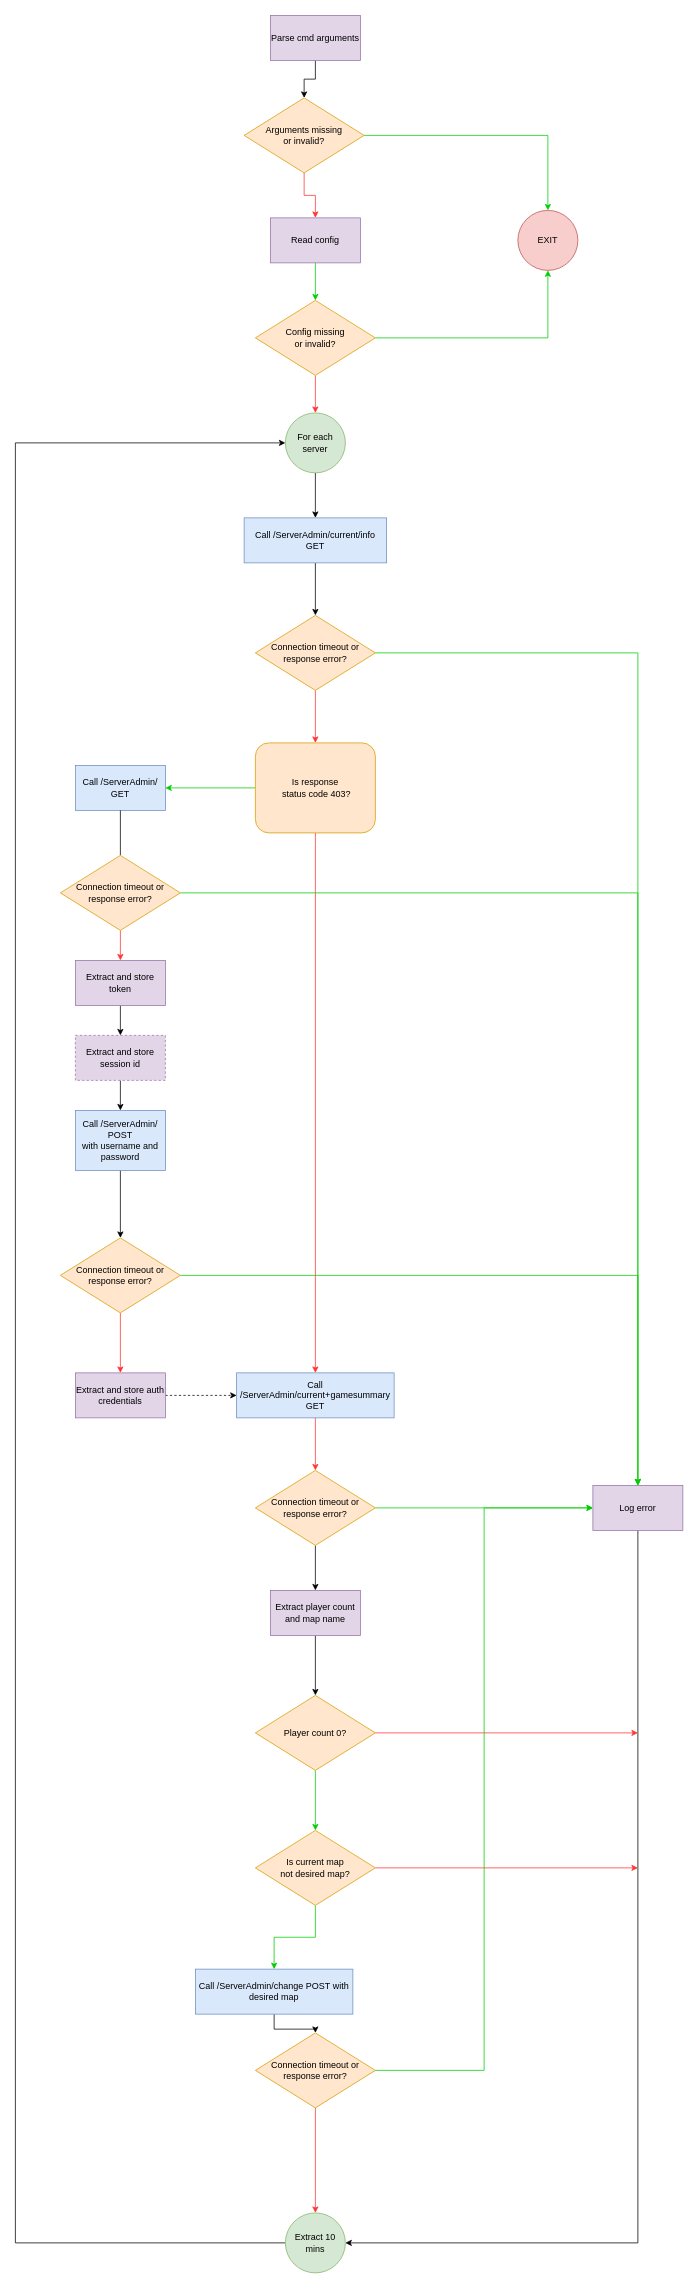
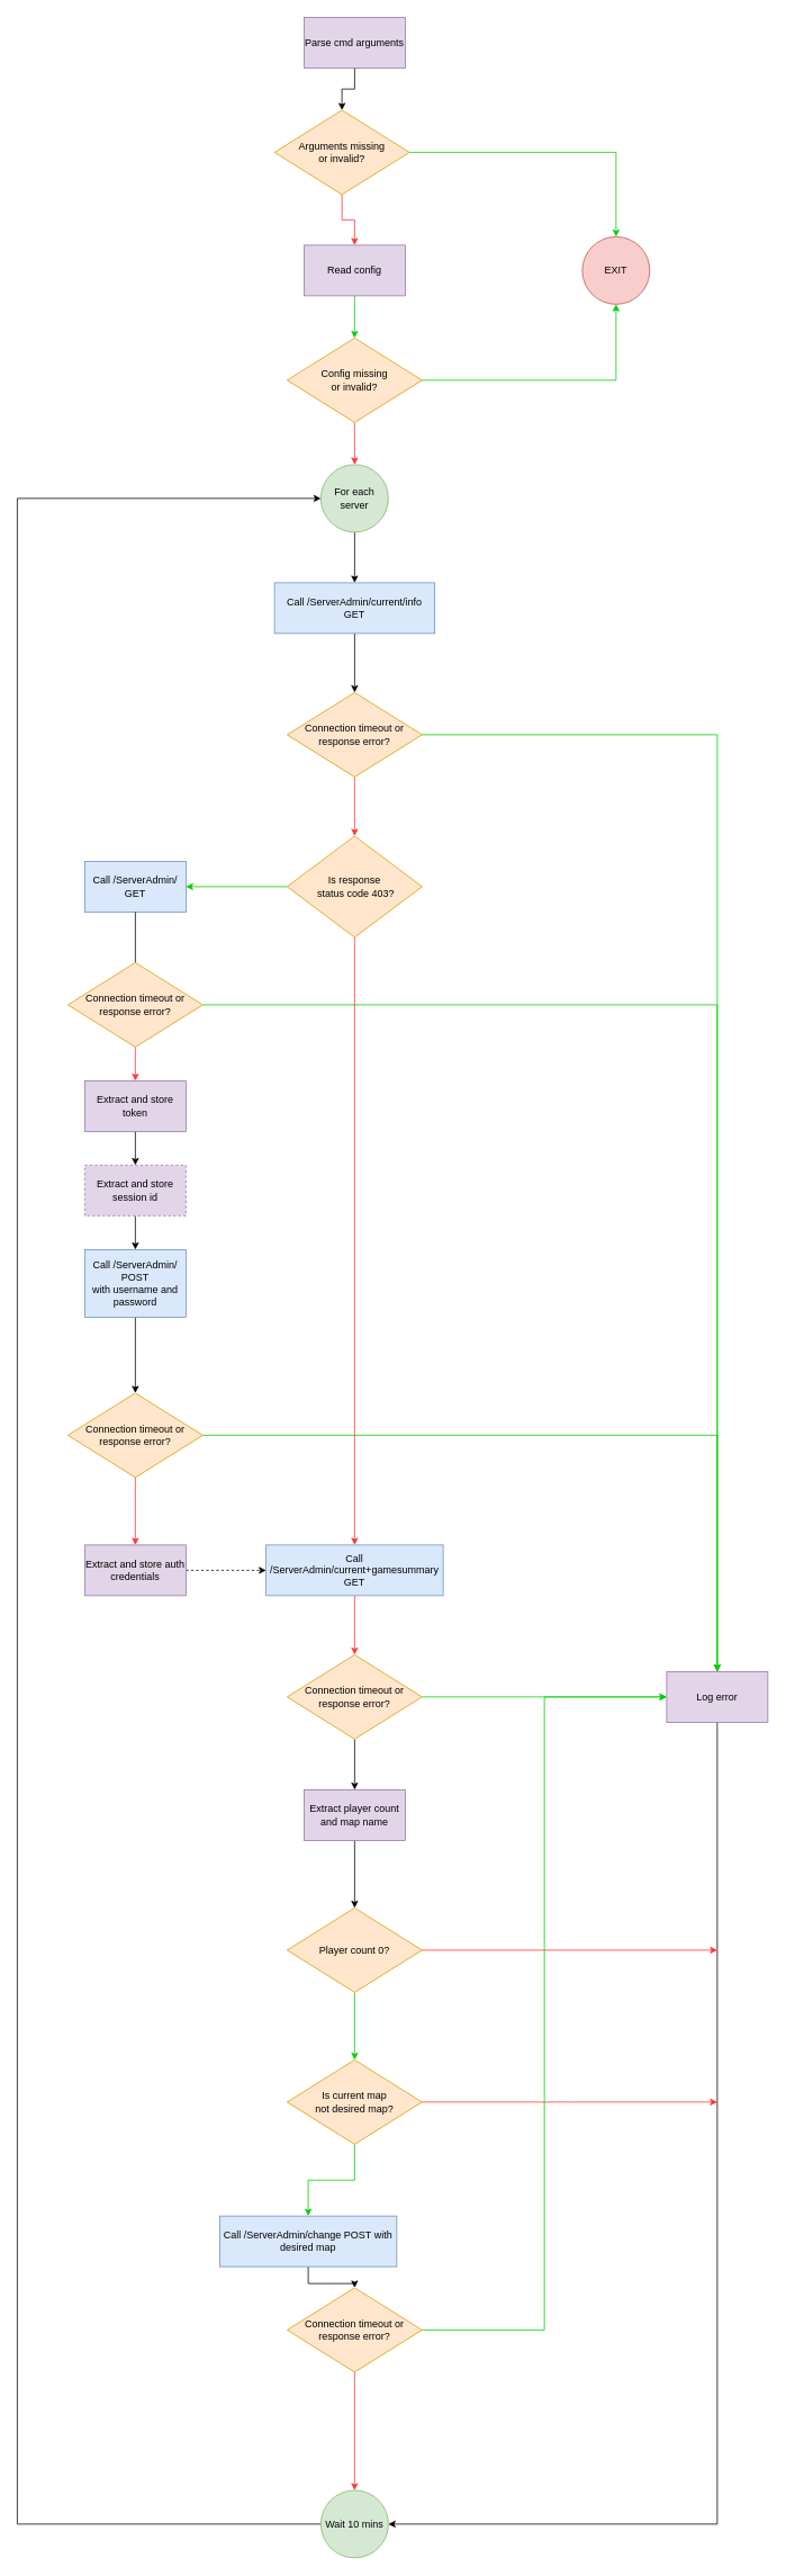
- <mxCell id="16" value="Is response&lt;br&gt;&amp;nbsp;status code 403?" style="whiteSpace=wrap;html=1;fillColor=#ffe6cc;strokeColor=#d79b00;rounded=1;" parent="1" vertex="1"><mxGeometry x="340" y="990" width="160" height="120" as="geometry" /></mxCell>
+ <mxCell id="16" value="Is response&lt;br&gt;&amp;nbsp;status code 403?" style="rhombus;whiteSpace=wrap;html=1;fillColor=#ffe6cc;strokeColor=#d79b00;" parent="1" vertex="1"><mxGeometry x="340" y="990" width="160" height="120" as="geometry" /></mxCell>
- <mxCell id="22" value="Extract 10 mins" style="ellipse;whiteSpace=wrap;html=1;aspect=fixed;shadow=0;sketch=0;fillColor=#d5e8d4;strokeColor=#82b366;" parent="1" vertex="1"><mxGeometry x="380" y="2950" width="80" height="80" as="geometry" /></mxCell>
+ <mxCell id="22" value="Wait 10 mins" style="ellipse;whiteSpace=wrap;html=1;aspect=fixed;shadow=0;sketch=0;fillColor=#d5e8d4;strokeColor=#82b366;" parent="1" vertex="1"><mxGeometry x="380" y="2950" width="80" height="80" as="geometry" /></mxCell>
